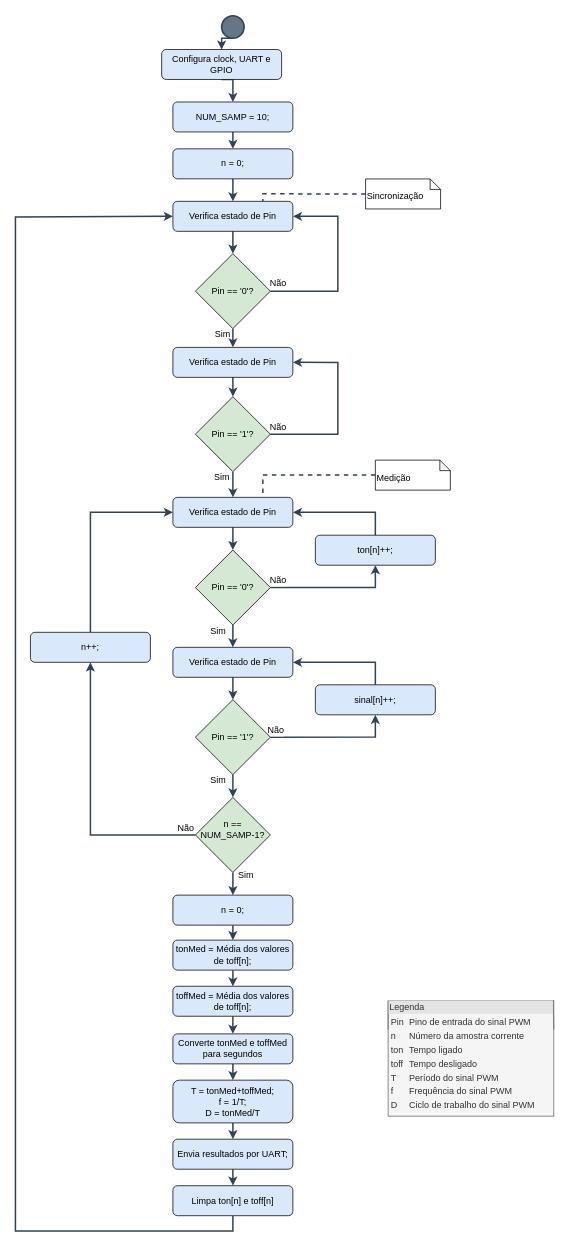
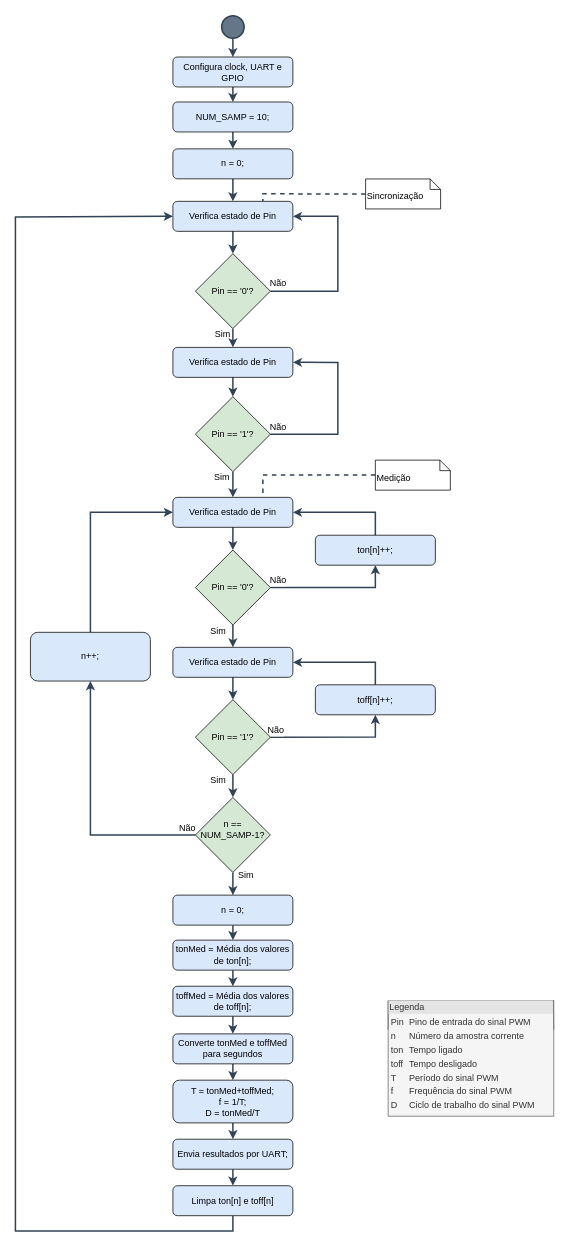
- <mxCell id="5" value="Configura clock, UART e GPIO" style="rounded=1;whiteSpace=wrap;html=1;fillColor=#dae8fc;strokeColor=#000000;" parent="1" vertex="1"><mxGeometry x="215" y="65.5" width="160" height="40" as="geometry" /></mxCell>
+ <mxCell id="5" value="Configura clock, UART e GPIO" style="rounded=1;whiteSpace=wrap;html=1;fillColor=#dae8fc;strokeColor=#000000;" parent="1" vertex="1"><mxGeometry x="230" y="75.5" width="160" height="40" as="geometry" /></mxCell>
- <mxCell id="43" value="n++;" style="rounded=1;whiteSpace=wrap;html=1;fillColor=#dae8fc;strokeColor=#000000;" parent="1" vertex="1"><mxGeometry x="40" y="842.759" width="160" height="40" as="geometry" /></mxCell>
+ <mxCell id="43" value="n++;" style="rounded=1;whiteSpace=wrap;html=1;fillColor=#dae8fc;strokeColor=#000000;" parent="1" vertex="1"><mxGeometry x="40" y="842.759" width="160" height="65" as="geometry" /></mxCell>
- <mxCell id="45" value="sinal[n]++;" style="rounded=1;whiteSpace=wrap;html=1;fillColor=#dae8fc;strokeColor=#000000;" parent="1" vertex="1"><mxGeometry x="420" y="912.759" width="160" height="40" as="geometry" /></mxCell>
+ <mxCell id="45" value="toff[n]++;" style="rounded=1;whiteSpace=wrap;html=1;fillColor=#dae8fc;strokeColor=#000000;" parent="1" vertex="1"><mxGeometry x="420" y="912.759" width="160" height="40" as="geometry" /></mxCell>
- <mxCell id="51" value="tonMed = Média dos valores de toff[n];" style="rounded=1;whiteSpace=wrap;html=1;fillColor=#dae8fc;strokeColor=#000000;" parent="1" vertex="1"><mxGeometry x="230" y="1253.259" width="160" height="40" as="geometry" /></mxCell>
+ <mxCell id="51" value="tonMed = Média dos valores de ton[n];" style="rounded=1;whiteSpace=wrap;html=1;fillColor=#dae8fc;strokeColor=#000000;" parent="1" vertex="1"><mxGeometry x="230" y="1253.259" width="160" height="40" as="geometry" /></mxCell>
